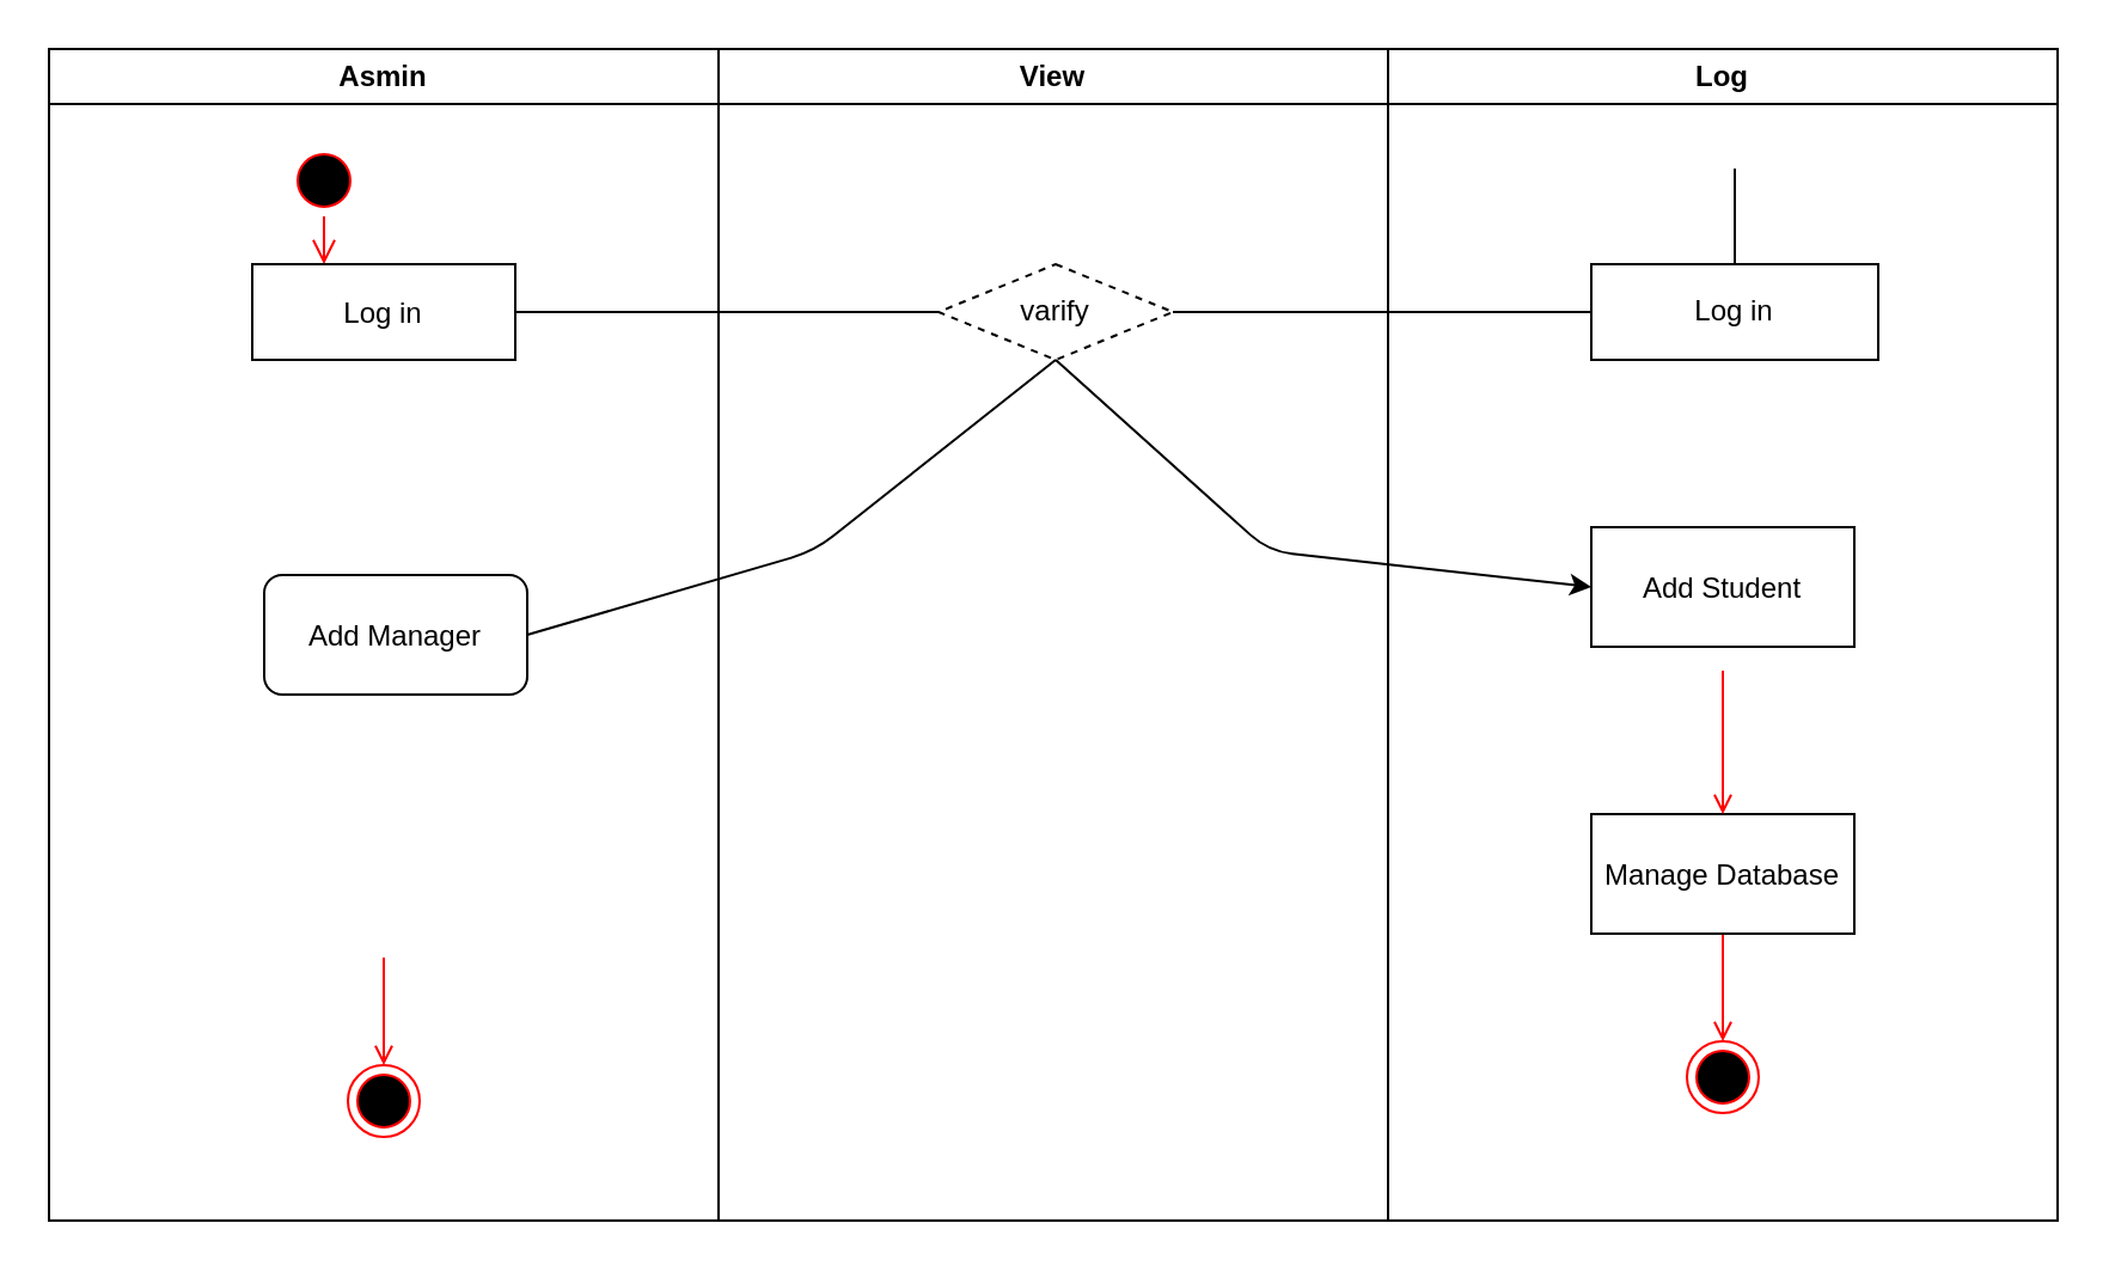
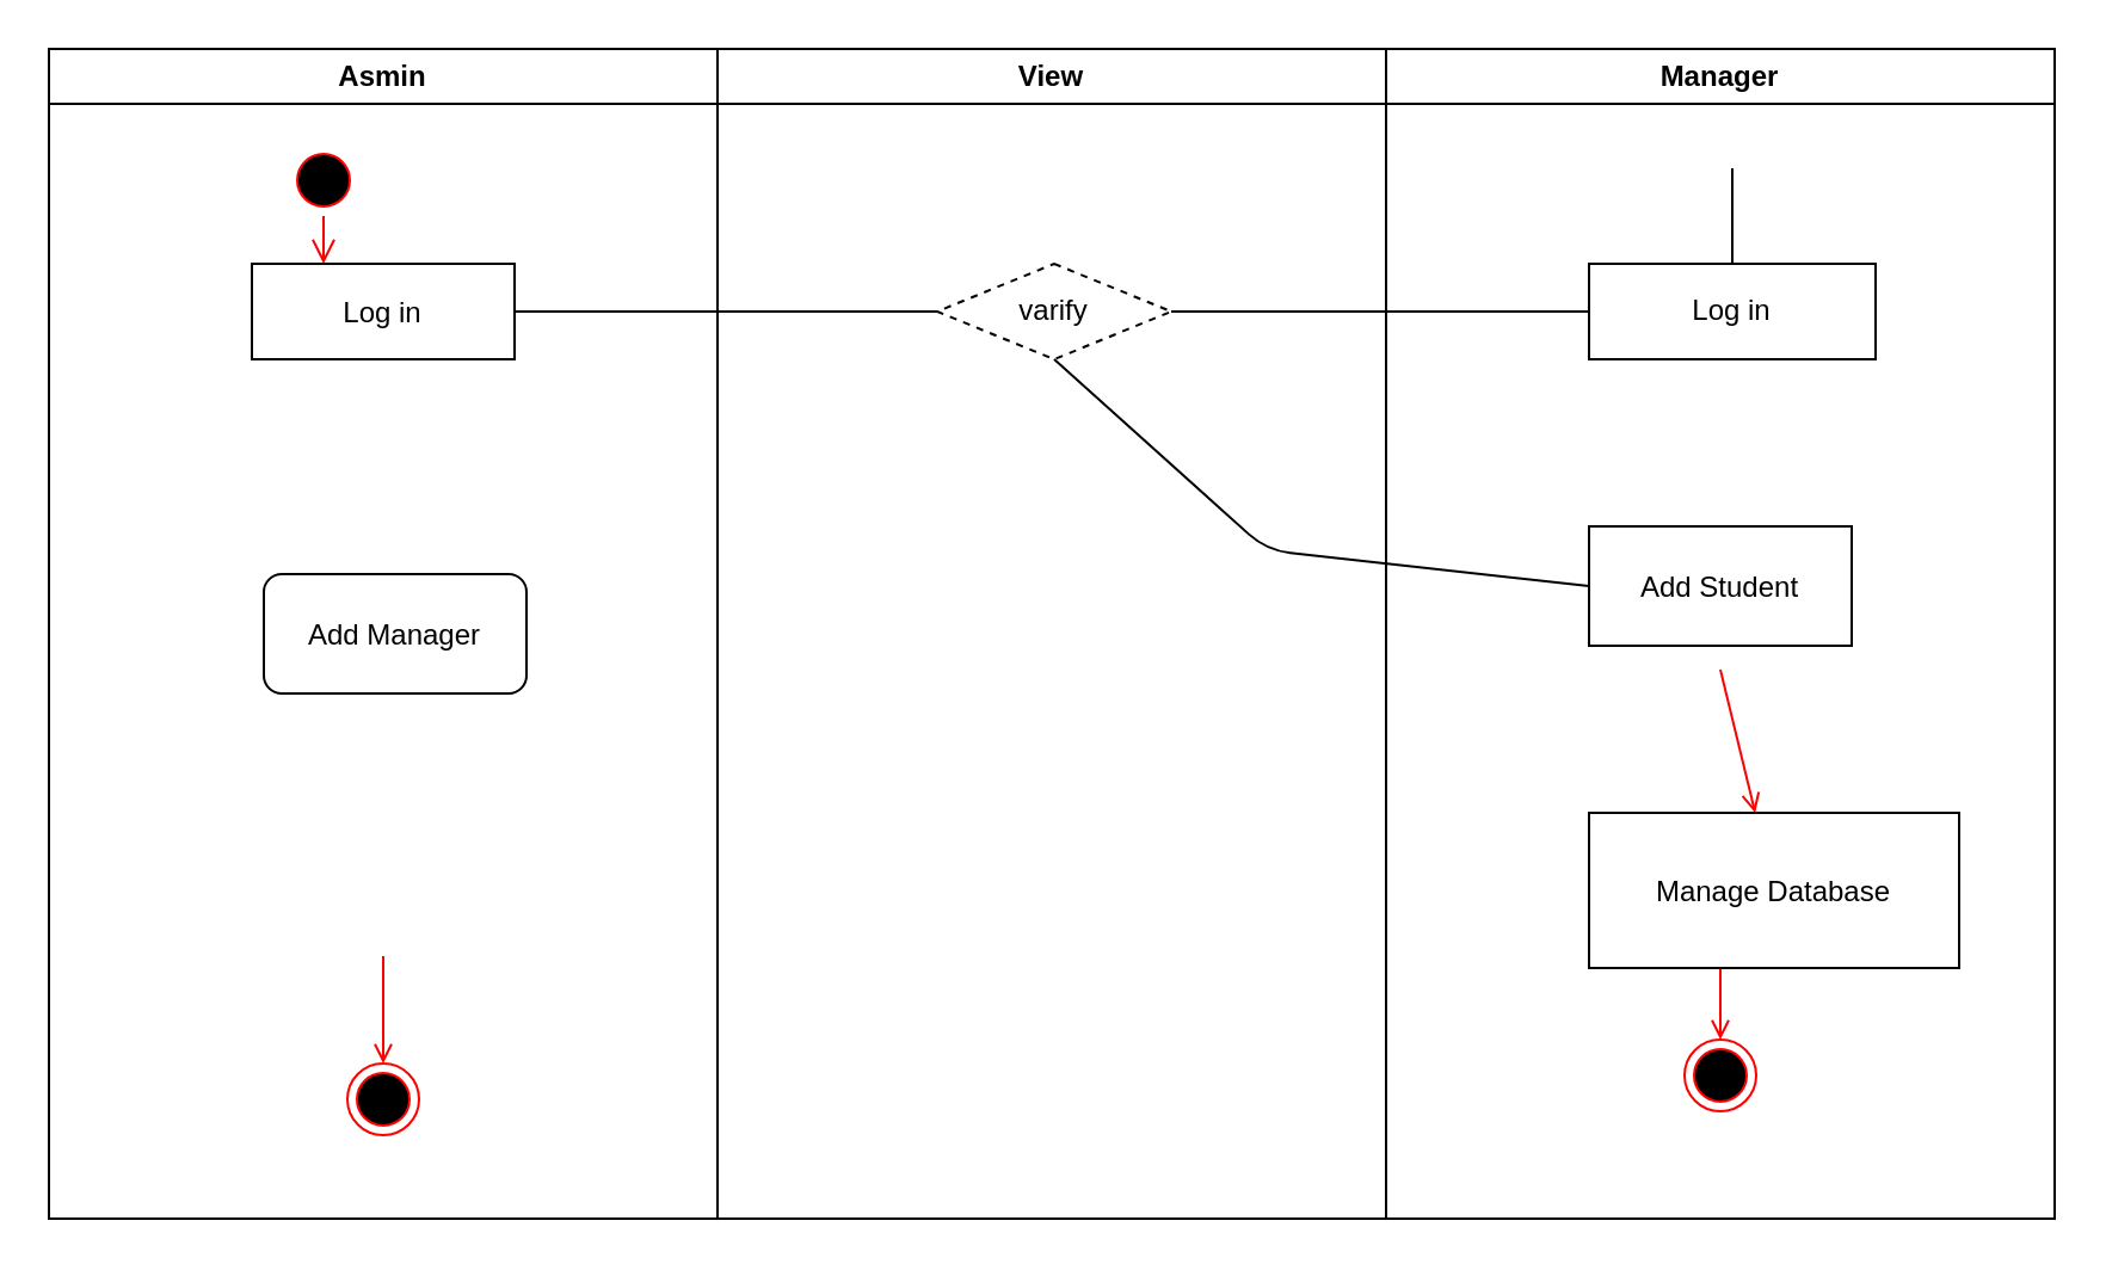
- <mxCell id="11" value="Log" style="swimlane;whiteSpace=wrap;startSize=23;" vertex="1" parent="1"><mxGeometry x="580" y="20" width="280" height="490" as="geometry" /></mxCell>
+ <mxCell id="11" value="Manager" style="swimlane;whiteSpace=wrap;startSize=23;" vertex="1" parent="1"><mxGeometry x="580" y="20" width="280" height="490" as="geometry" /></mxCell>
- <mxCell id="21" value="" style="endArrow=none;html=1;exitX=1;exitY=0.5;exitDx=0;exitDy=0;entryX=0.5;entryY=1;entryDx=0;entryDy=0;" edge="1" parent="1" source="6" target="10"><mxGeometry width="50" height="50" relative="1" as="geometry"><mxPoint x="240" y="270" as="sourcePoint" /><mxPoint x="417" y="270" as="targetPoint" /><Array as="points"><mxPoint x="340" y="230" /></Array></mxGeometry></mxCell>
- <mxCell id="22" value="" style="endArrow=classic;html=1;exitX=0.5;exitY=1;exitDx=0;exitDy=0;entryX=0;entryY=0.5;entryDx=0;entryDy=0;" edge="1" parent="1" source="10" target="14"><mxGeometry width="50" height="50" relative="1" as="geometry"><mxPoint x="380" y="220" as="sourcePoint" /><mxPoint x="557" y="220" as="targetPoint" /><Array as="points"><mxPoint x="530" y="230" /></Array></mxGeometry></mxCell>
+ <mxCell id="22" value="" style="endArrow=none;html=1;exitX=0.5;exitY=1;exitDx=0;exitDy=0;entryX=0;entryY=0.5;entryDx=0;entryDy=0;" edge="1" parent="1" source="10" target="14"><mxGeometry width="50" height="50" relative="1" as="geometry"><mxPoint x="380" y="220" as="sourcePoint" /><mxPoint x="557" y="220" as="targetPoint" /><Array as="points"><mxPoint x="530" y="230" /></Array></mxGeometry></mxCell>
- <mxCell id="19" value="Manage Database" style="" vertex="1" parent="1"><mxGeometry x="665" y="340" width="110" height="50" as="geometry" /></mxCell>
+ <mxCell id="19" value="Manage Database" style="" vertex="1" parent="1"><mxGeometry x="665" y="340" width="155" height="65" as="geometry" /></mxCell>
